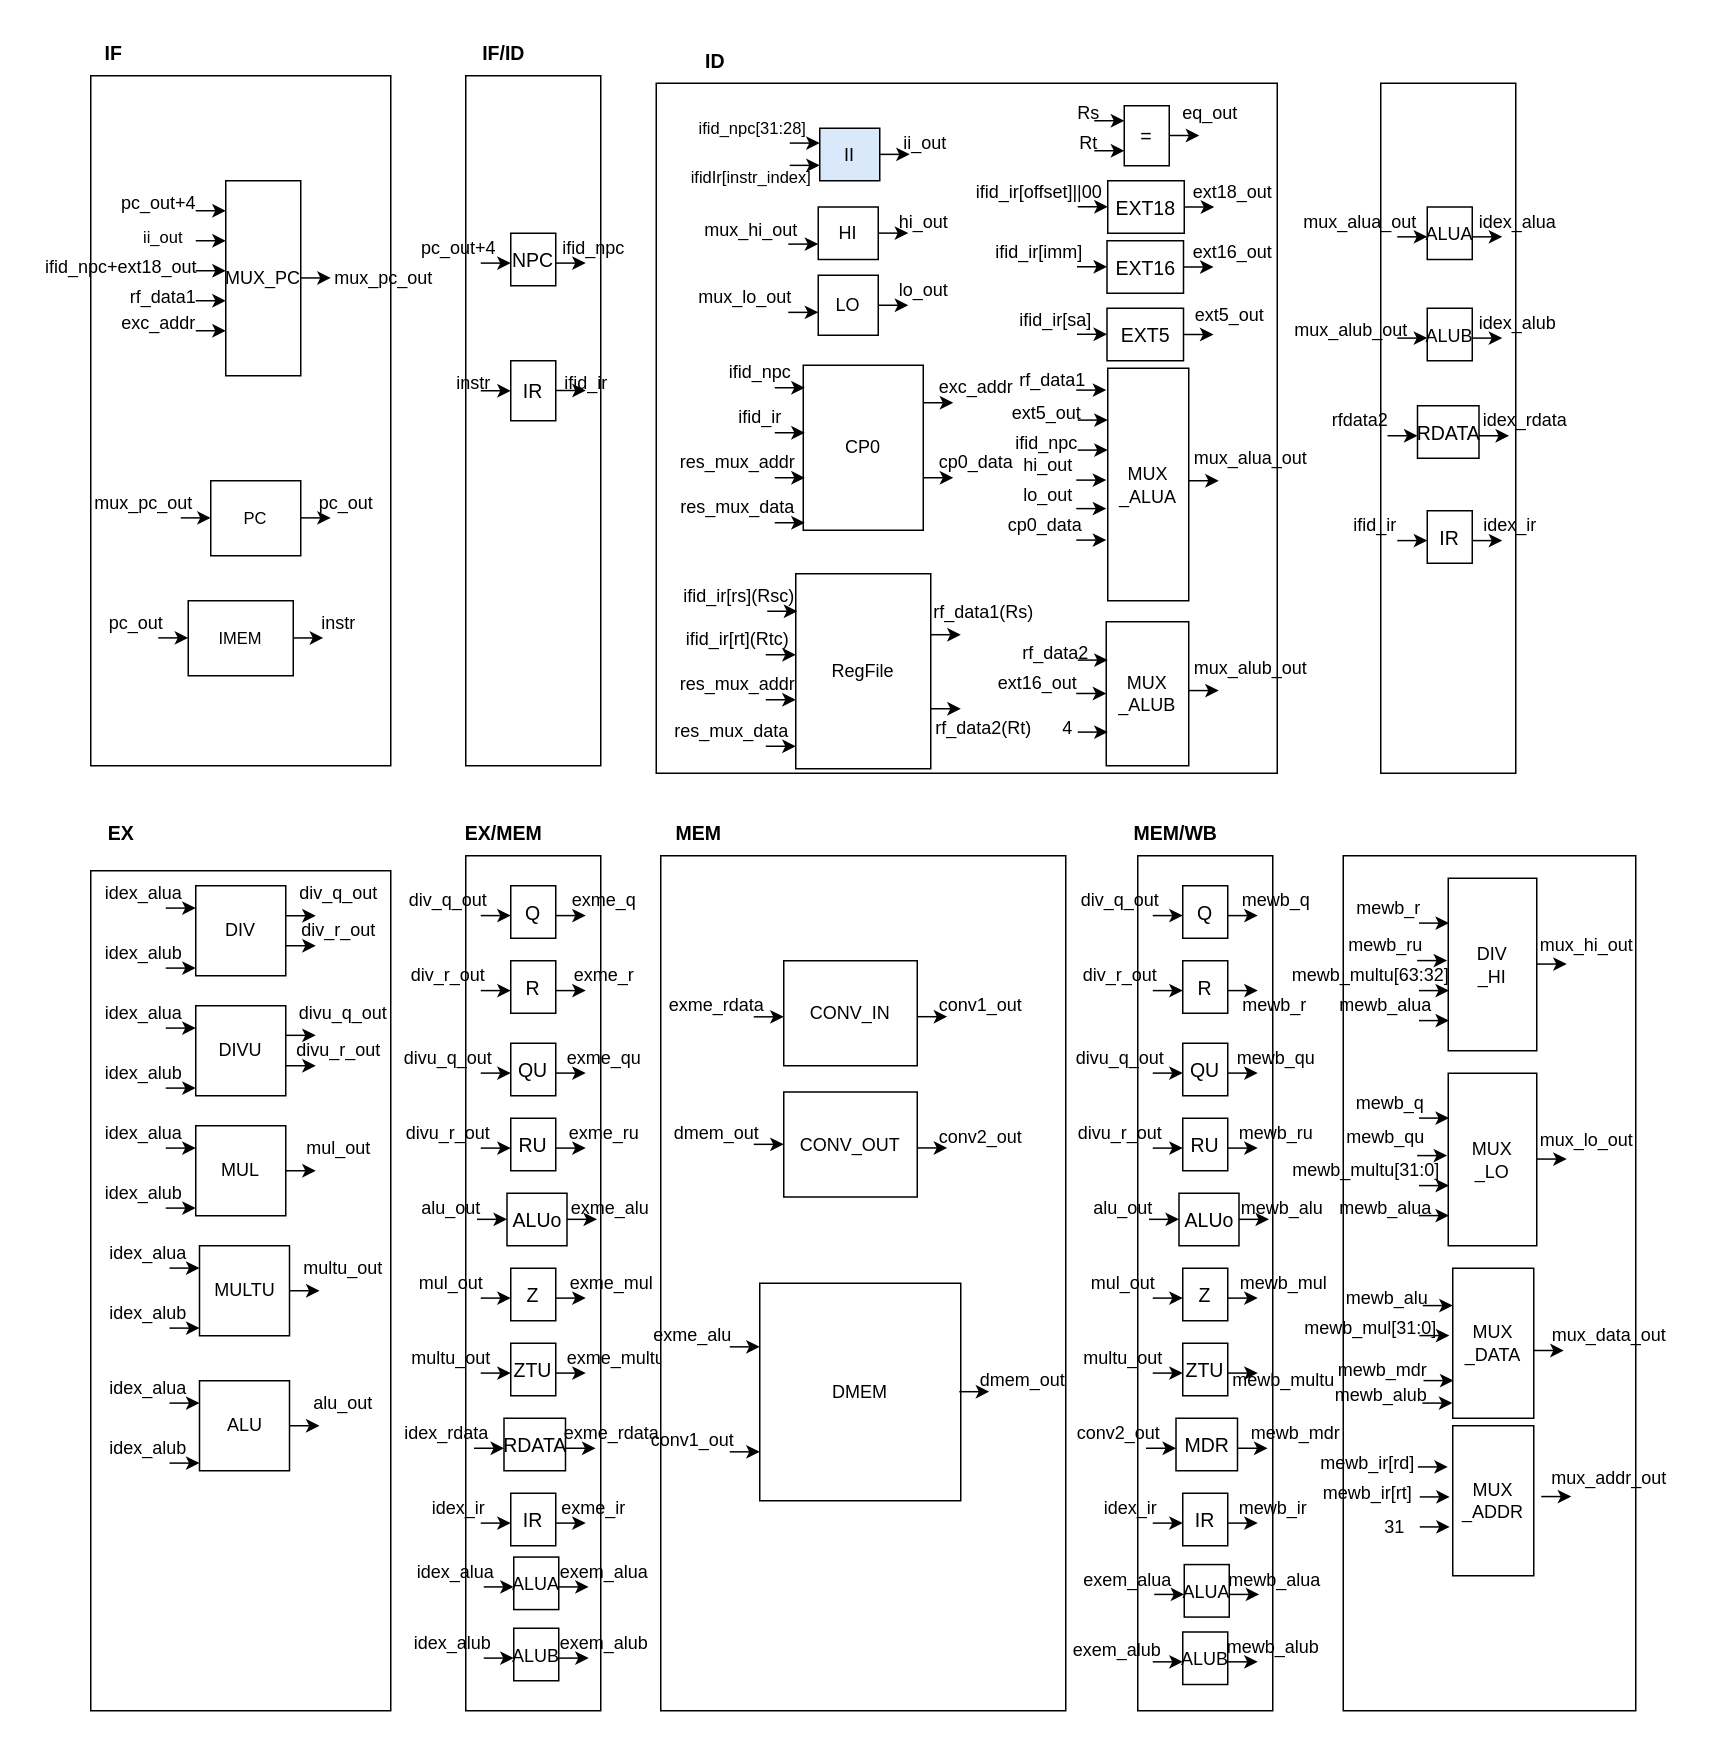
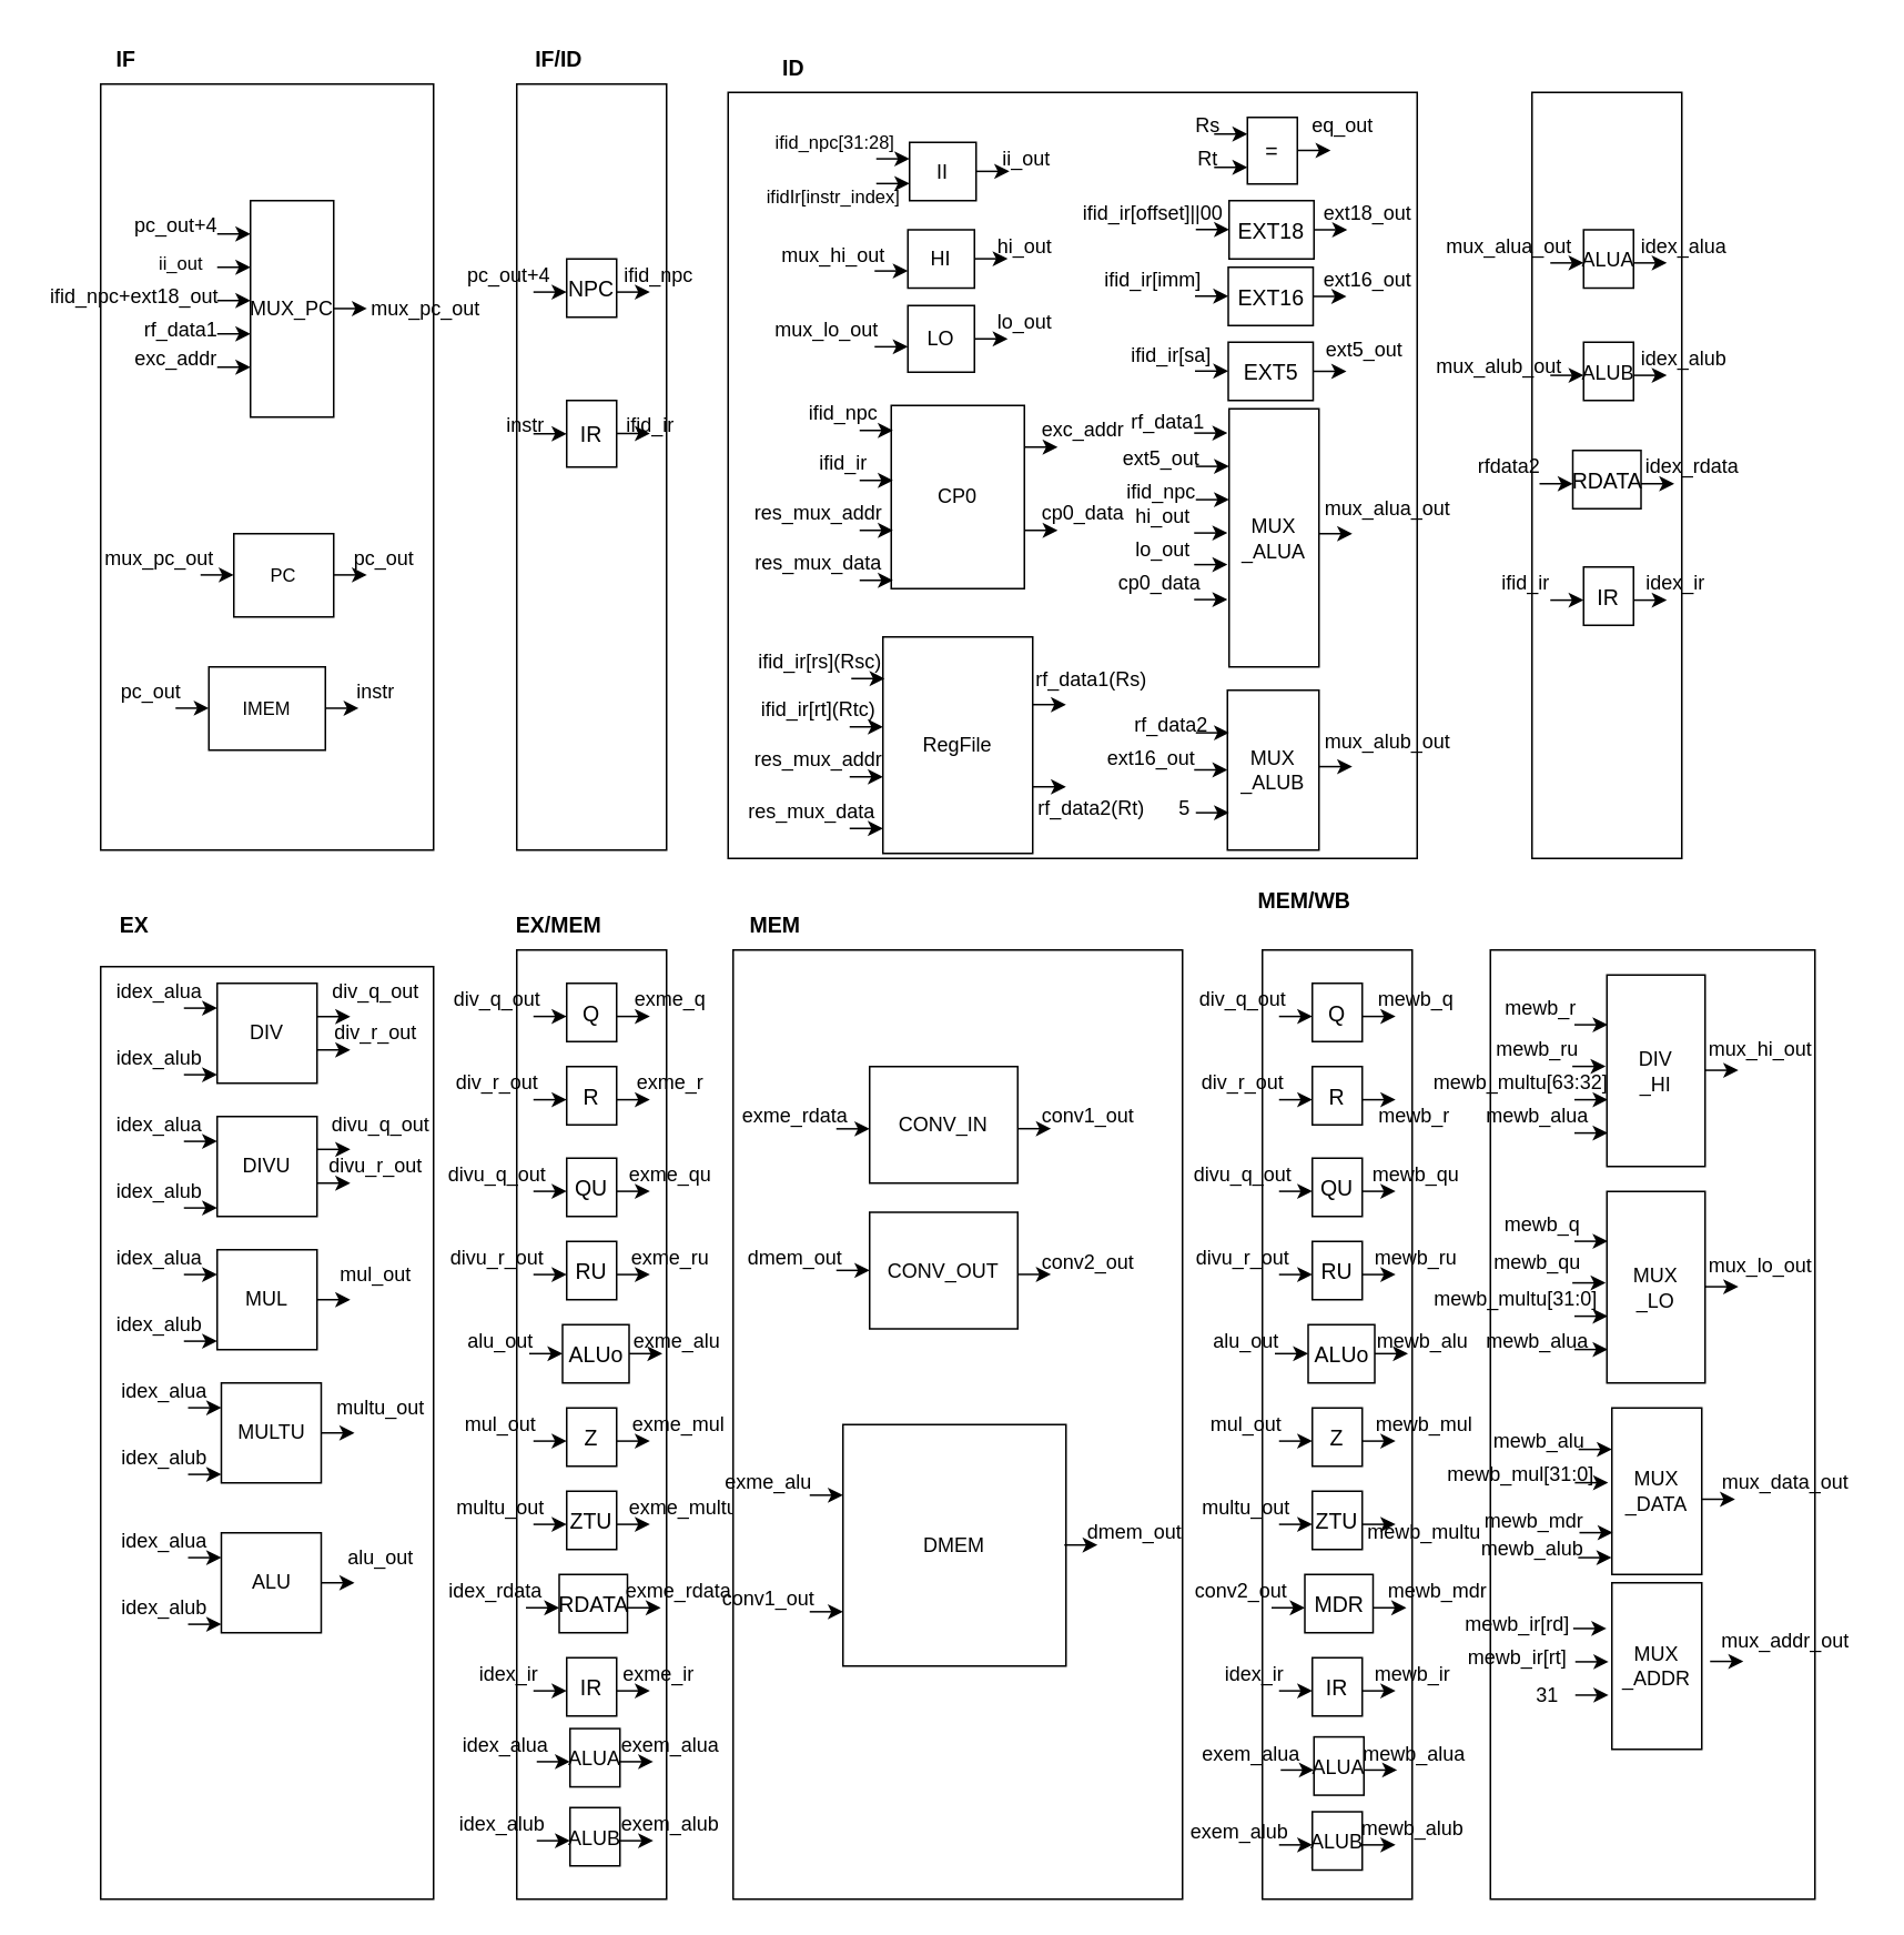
- <mxCell id="339" value="II" style="rounded=0;whiteSpace=wrap;html=1;fillColor=#dae8fc;" parent="1" vertex="1"><mxGeometry x="546" y="85" width="40" height="35" as="geometry" /></mxCell>
+ <mxCell id="339" value="II" style="rounded=0;whiteSpace=wrap;html=1;" parent="1" vertex="1"><mxGeometry x="546" y="85" width="40" height="35" as="geometry" /></mxCell>
- <mxCell id="114" value="4" style="text;html=1;resizable=0;autosize=1;align=center;verticalAlign=middle;points=[];fillColor=none;strokeColor=none;rounded=0;" parent="1" vertex="1"><mxGeometry x="696" y="470" width="30" height="30" as="geometry" /></mxCell>
+ <mxCell id="114" value="5" style="text;html=1;resizable=0;autosize=1;align=center;verticalAlign=middle;points=[];fillColor=none;strokeColor=none;rounded=0;" parent="1" vertex="1"><mxGeometry x="696" y="470" width="30" height="30" as="geometry" /></mxCell>
- <mxCell id="246" value="&lt;b&gt;&lt;font style=&quot;font-size: 13px;&quot;&gt;MEM/WB&lt;/font&gt;&lt;/b&gt;" style="text;html=1;resizable=0;autosize=1;align=center;verticalAlign=middle;points=[];fillColor=none;strokeColor=none;rounded=0;" parent="1" vertex="1"><mxGeometry x="743" y="540" width="80" height="30" as="geometry" /></mxCell>
+ <mxCell id="246" value="&lt;b&gt;&lt;font style=&quot;font-size: 13px;&quot;&gt;MEM/WB&lt;/font&gt;&lt;/b&gt;" style="text;html=1;resizable=0;autosize=1;align=center;verticalAlign=middle;points=[];fillColor=none;strokeColor=none;rounded=0;" parent="1" vertex="1"><mxGeometry x="743" y="525" width="80" height="30" as="geometry" /></mxCell>
